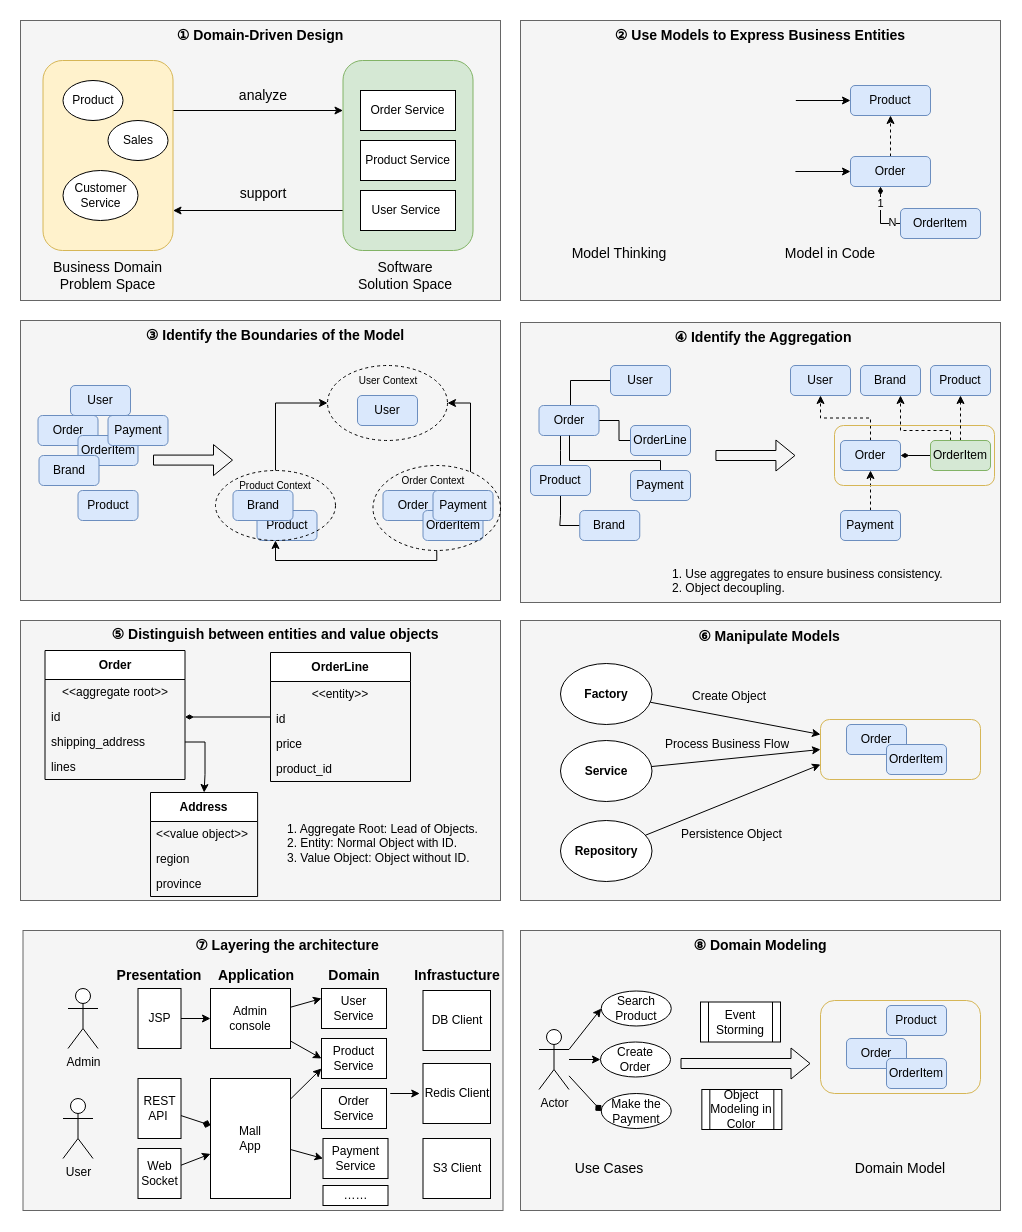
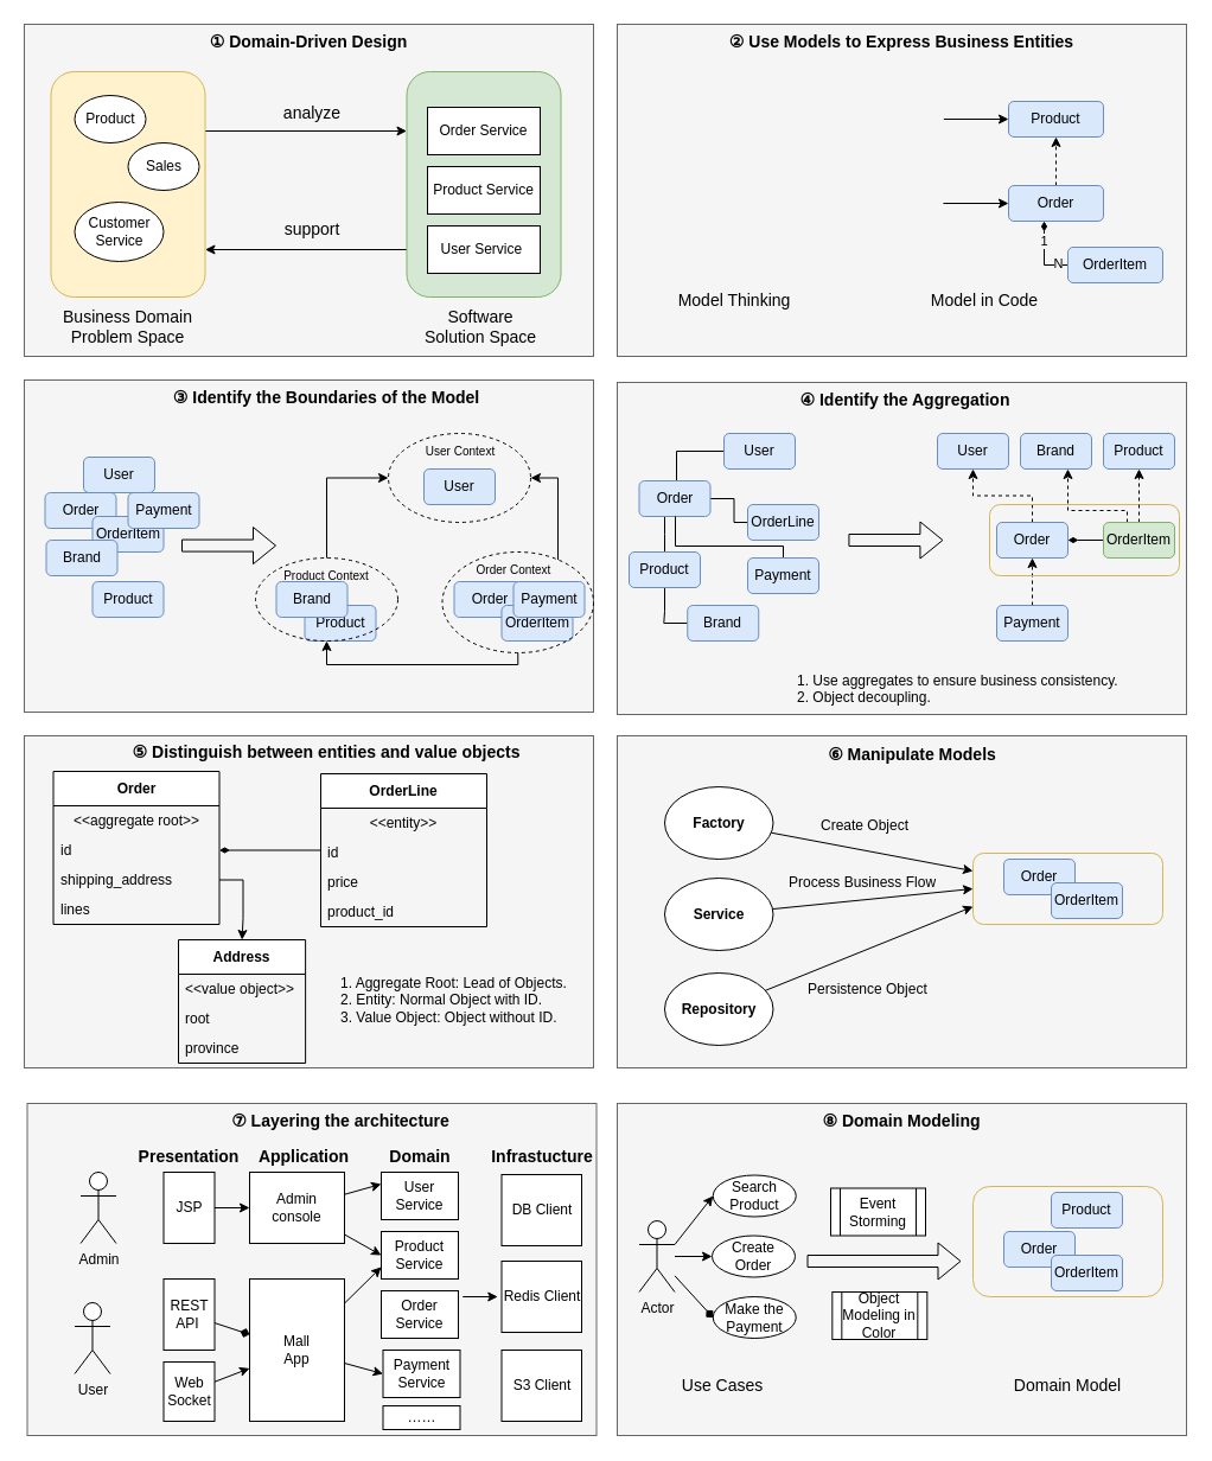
- <mxCell id="100" value="region" style="text;html=1;strokeColor=none;fillColor=none;align=left;verticalAlign=middle;spacingLeft=4;spacingRight=4;overflow=hidden;rotatable=0;points=[[0,0.5],[1,0.5]];portConstraint=eastwest;whiteSpace=wrap;" parent="98" vertex="1"><mxGeometry y="54" width="107.12" height="25" as="geometry" /></mxCell>
+ <mxCell id="100" value="root" style="text;html=1;strokeColor=none;fillColor=none;align=left;verticalAlign=middle;spacingLeft=4;spacingRight=4;overflow=hidden;rotatable=0;points=[[0,0.5],[1,0.5]];portConstraint=eastwest;whiteSpace=wrap;" parent="98" vertex="1"><mxGeometry y="54" width="107.12" height="25" as="geometry" /></mxCell>
